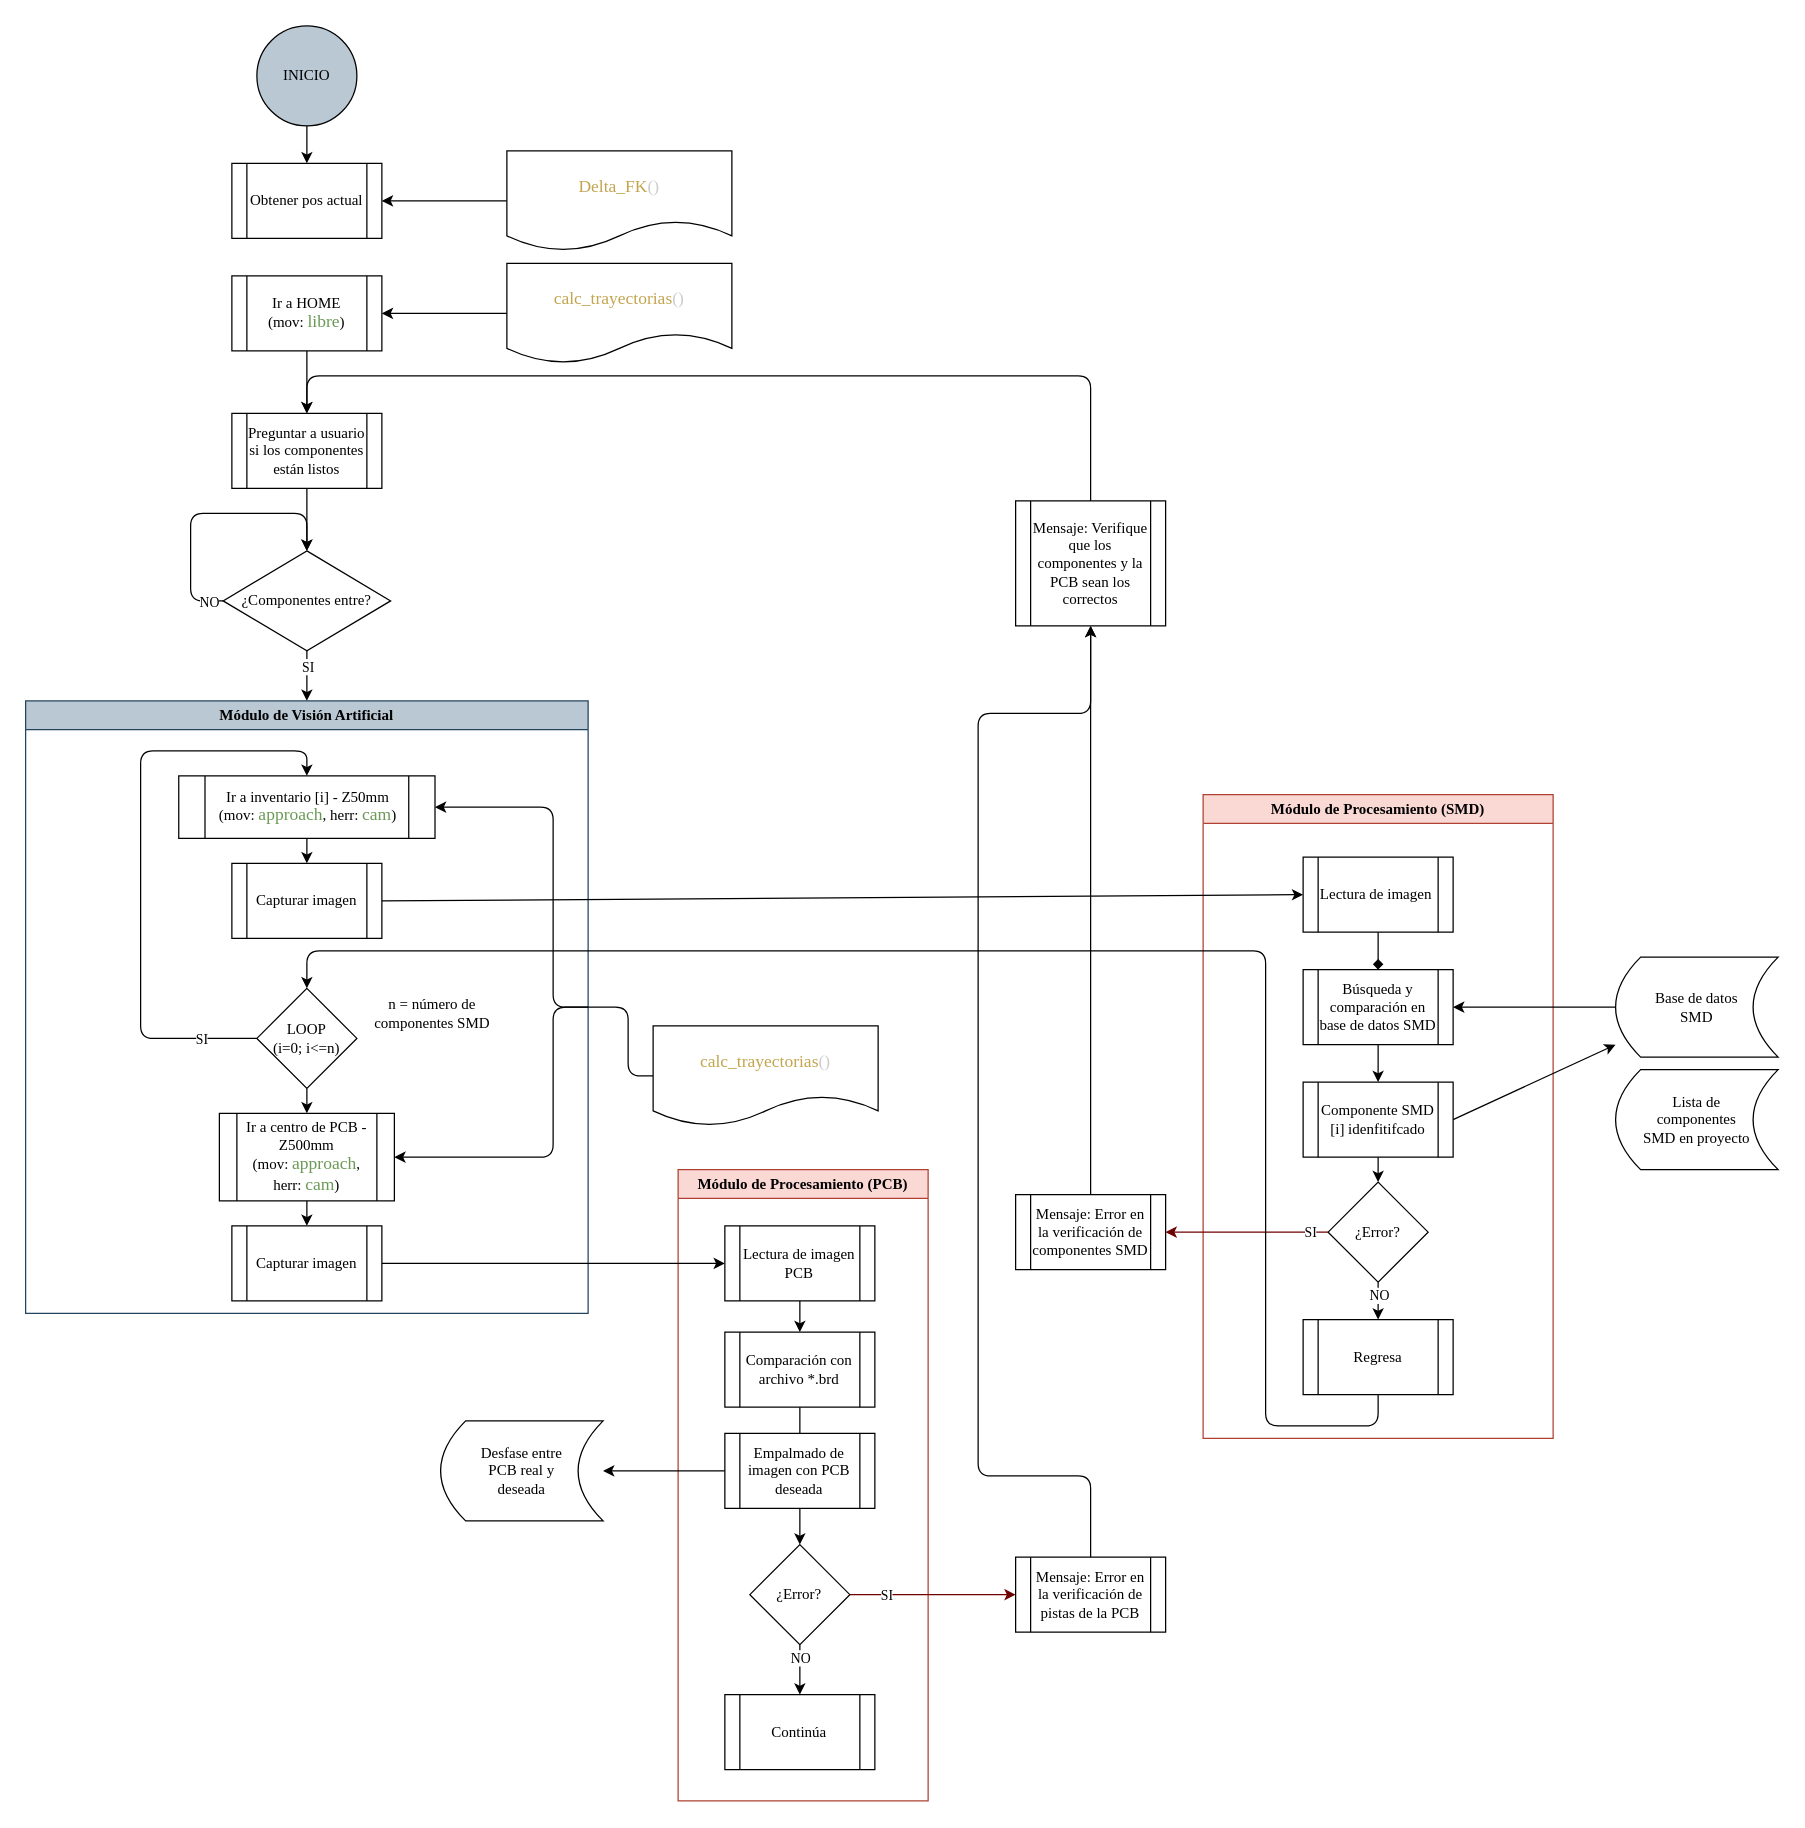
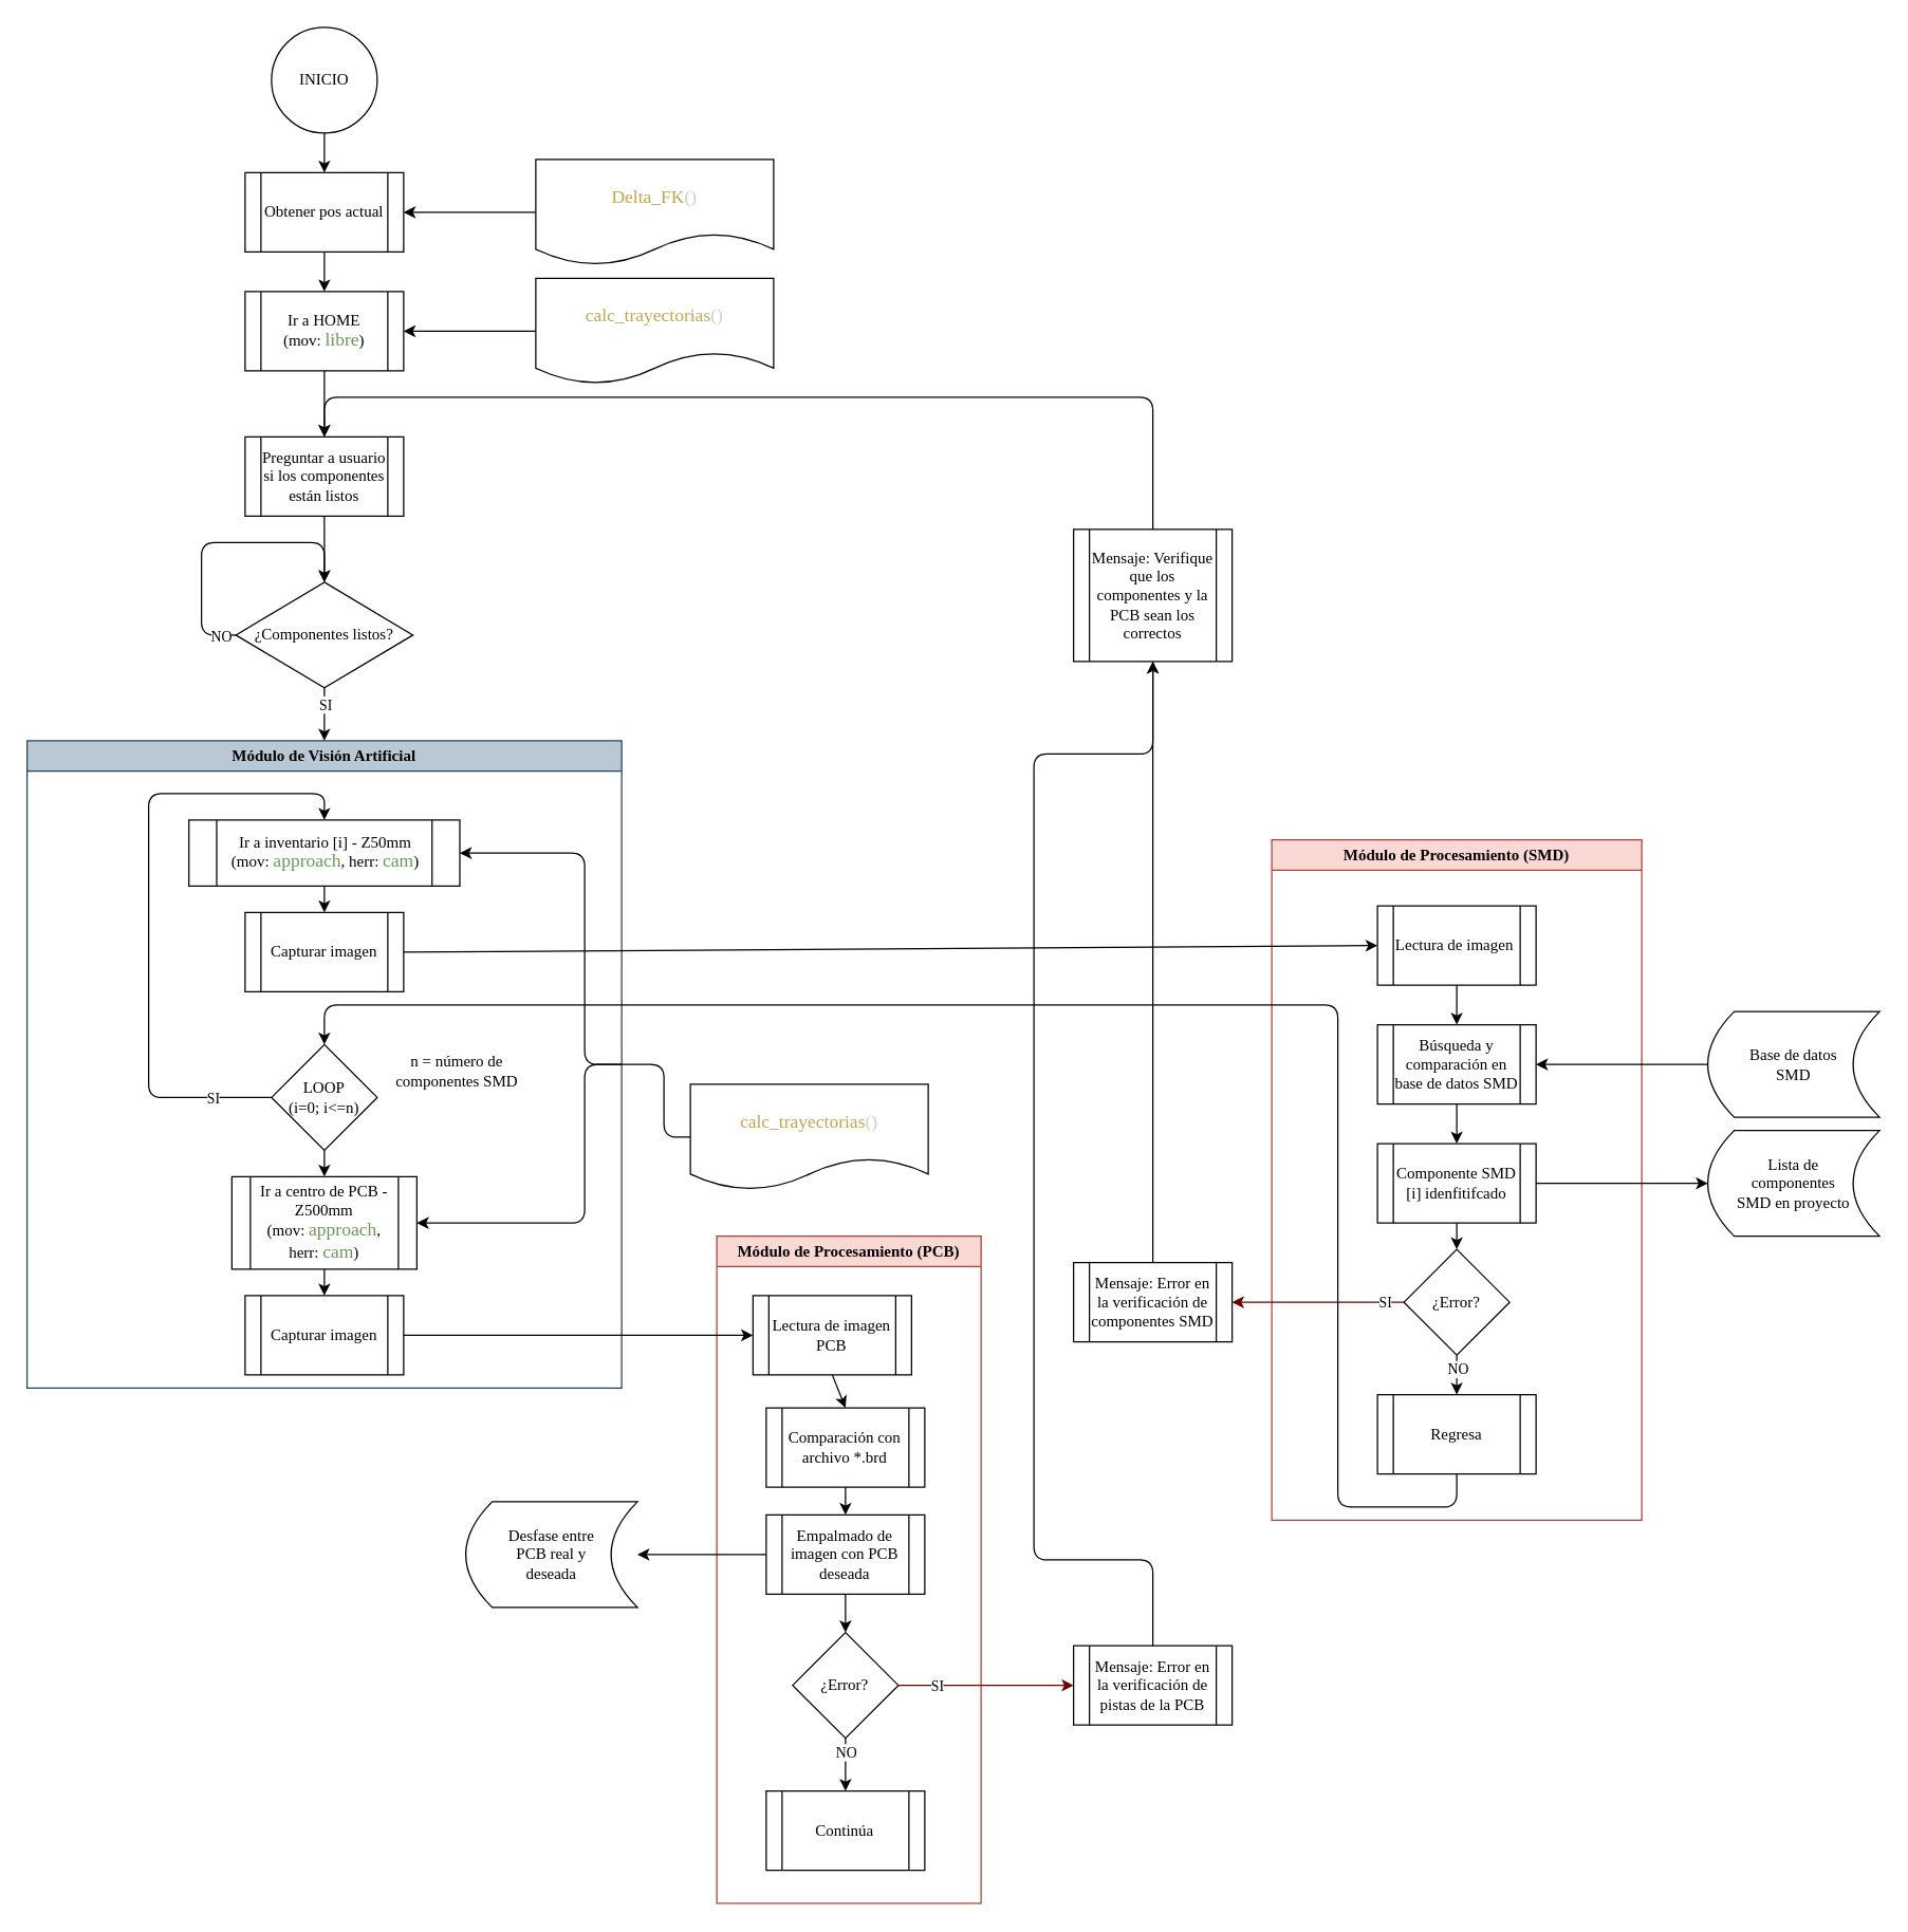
- <mxCell id="75" value="INICIO" style="ellipse;whiteSpace=wrap;html=1;aspect=fixed;fontFamily=Times New Roman;fillColor=#bac8d3;" vertex="1" parent="1"><mxGeometry x="205" y="20" width="80" height="80" as="geometry" /></mxCell>
+ <mxCell id="75" value="INICIO" style="ellipse;whiteSpace=wrap;html=1;aspect=fixed;fontFamily=Times New Roman;" vertex="1" parent="1"><mxGeometry x="205" y="20" width="80" height="80" as="geometry" /></mxCell>
+ <mxCell id="6" style="edgeStyle=none;html=1;exitX=0.5;exitY=1;exitDx=0;exitDy=0;entryX=0.5;entryY=0;entryDx=0;entryDy=0;fontFamily=Times New Roman;" parent="1" source="7" target="3" edge="1"><mxGeometry relative="1" as="geometry" /></mxCell>
- <mxCell id="48" value="¿Componentes entre?" style="rhombus;whiteSpace=wrap;html=1;fontFamily=Times New Roman;" parent="1" vertex="1"><mxGeometry x="178" y="440" width="134" height="80" as="geometry" /></mxCell>
+ <mxCell id="48" value="¿Componentes listos?" style="rhombus;whiteSpace=wrap;html=1;fontFamily=Times New Roman;" parent="1" vertex="1"><mxGeometry x="178" y="440" width="134" height="80" as="geometry" /></mxCell>
- <mxCell id="27" style="edgeStyle=none;html=1;exitX=0.5;exitY=1;exitDx=0;exitDy=0;entryX=0.5;entryY=0;entryDx=0;entryDy=0;fontFamily=Times New Roman;endArrow=diamond;" parent="26" source="28" target="30" edge="1"><mxGeometry relative="1" as="geometry" /></mxCell>
+ <mxCell id="27" style="edgeStyle=none;html=1;exitX=0.5;exitY=1;exitDx=0;exitDy=0;entryX=0.5;entryY=0;entryDx=0;entryDy=0;fontFamily=Times New Roman;" parent="26" source="28" target="30" edge="1"><mxGeometry relative="1" as="geometry" /></mxCell>
- <mxCell id="41" style="edgeStyle=none;html=1;exitX=1;exitY=0.5;exitDx=0;exitDy=0;fontFamily=Times New Roman;" parent="1" source="32" target="39" edge="1"><mxGeometry relative="1" as="geometry" /></mxCell>
+ <mxCell id="41" style="edgeStyle=none;html=1;exitX=1;exitY=0.5;exitDx=0;exitDy=0;entryX=0;entryY=0.5;entryDx=0;entryDy=0;fontFamily=Times New Roman;" parent="1" source="32" target="40" edge="1"><mxGeometry relative="1" as="geometry" /></mxCell>
- <mxCell id="57" value="Lectura de imagen PCB" style="shape=process;whiteSpace=wrap;html=1;backgroundOutline=1;fontFamily=Times New Roman;" vertex="1" parent="55"><mxGeometry x="37.39" y="45" width="120" height="60" as="geometry" /></mxCell>
+ <mxCell id="57" value="Lectura de imagen PCB" style="shape=process;whiteSpace=wrap;html=1;backgroundOutline=1;fontFamily=Times New Roman;" vertex="1" parent="55"><mxGeometry x="27.39" y="45" width="120" height="60" as="geometry" /></mxCell>
- <mxCell id="61" style="edgeStyle=none;html=1;exitX=0.5;exitY=1;exitDx=0;exitDy=0;entryX=0.5;entryY=0;entryDx=0;entryDy=0;fontFamily=Times New Roman;endArrow=none;" edge="1" parent="55" source="58" target="60"><mxGeometry relative="1" as="geometry"><mxPoint x="-1139.61" y="-69" as="targetPoint" /></mxGeometry></mxCell>
+ <mxCell id="61" style="edgeStyle=none;html=1;exitX=0.5;exitY=1;exitDx=0;exitDy=0;entryX=0.5;entryY=0;entryDx=0;entryDy=0;fontFamily=Times New Roman;" edge="1" parent="55" source="58" target="60"><mxGeometry relative="1" as="geometry"><mxPoint x="-1139.61" y="-69" as="targetPoint" /></mxGeometry></mxCell>
